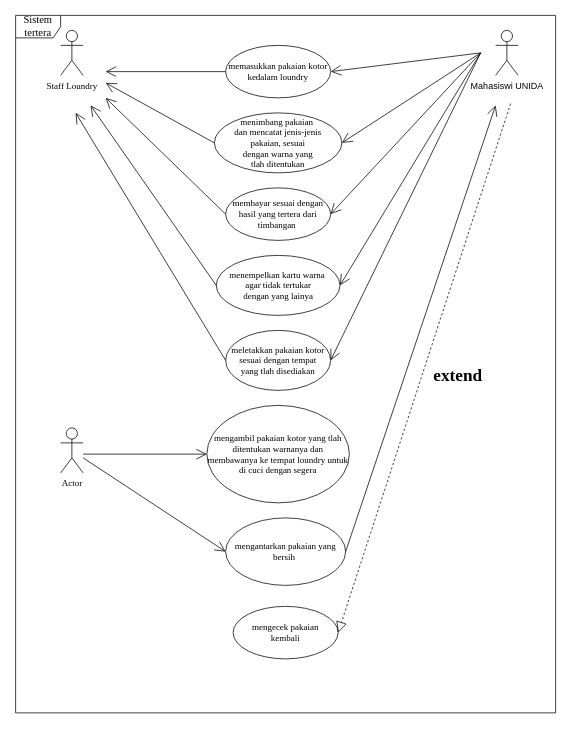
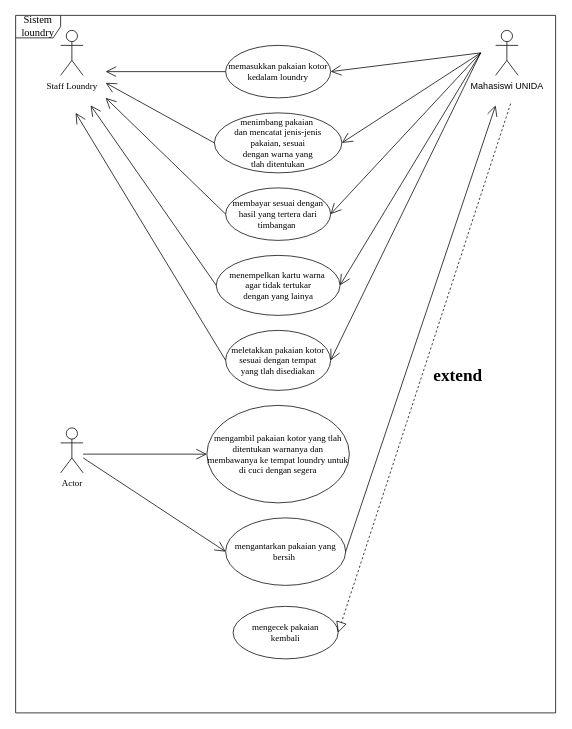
- <mxCell id="28" value="&lt;font style=&quot;font-size: 14px&quot;&gt;Sistem tertera&lt;/font&gt;" style="shape=umlFrame;whiteSpace=wrap;html=1;fontFamily=Times New Roman;fontSize=12;" parent="1" vertex="1"><mxGeometry x="20" y="20" width="720" height="930" as="geometry" /></mxCell>
+ <mxCell id="28" value="&lt;font style=&quot;font-size: 14px&quot;&gt;Sistem loundry&lt;/font&gt;" style="shape=umlFrame;whiteSpace=wrap;html=1;fontFamily=Times New Roman;fontSize=12;" parent="1" vertex="1"><mxGeometry x="20" y="20" width="720" height="930" as="geometry" /></mxCell>
